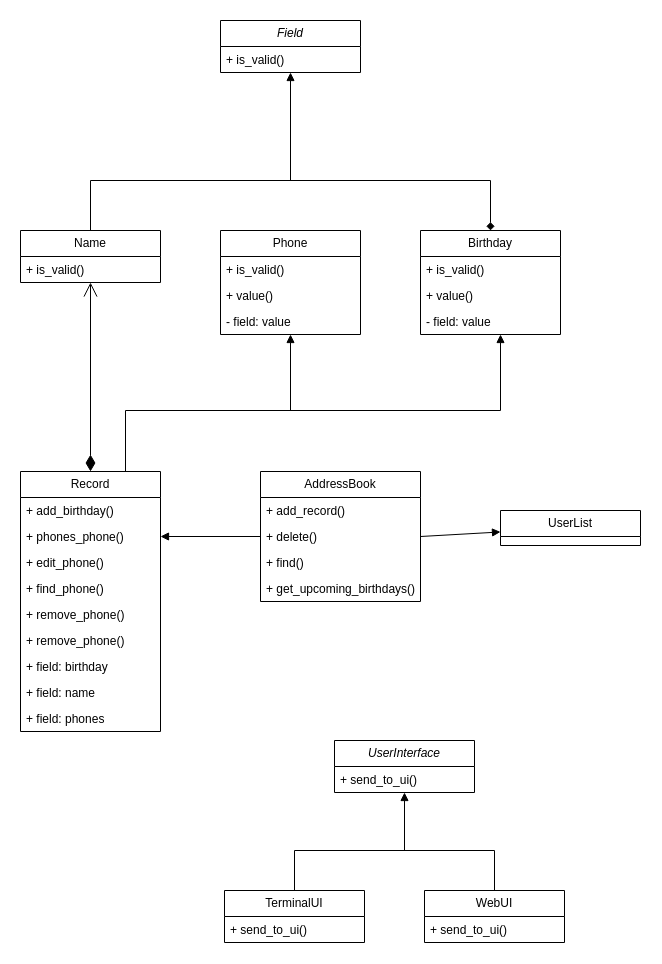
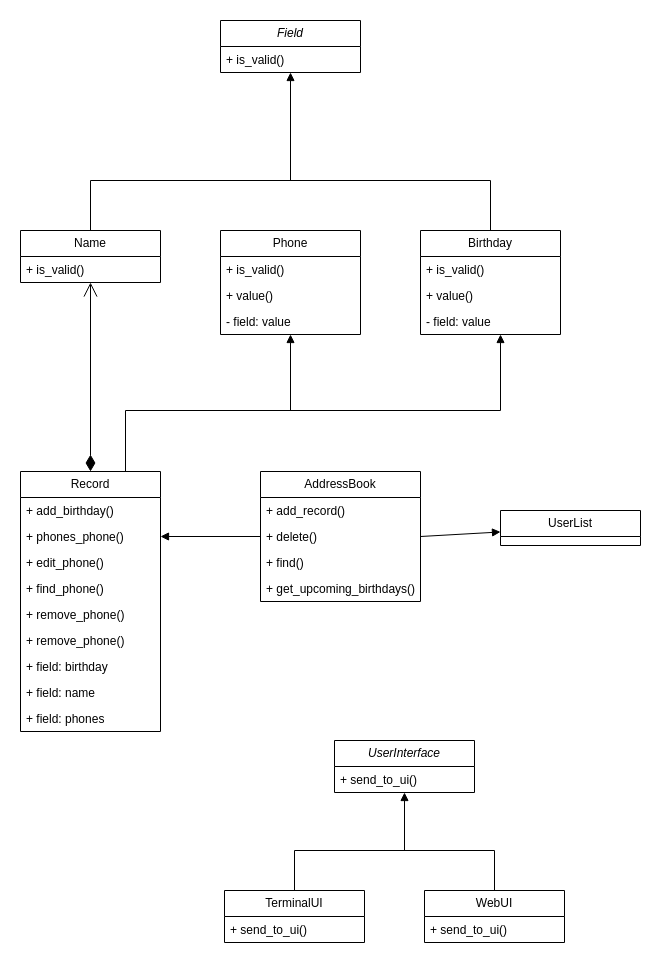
- <mxCell id="37" value="" style="endArrow=diamond;html=1;rounded=0;entryX=0.5;entryY=0;entryDx=0;entryDy=0;exitX=0.5;exitY=0;exitDx=0;exitDy=0;edgeStyle=orthogonalEdgeStyle;" edge="1" parent="1" source="8" target="10"><mxGeometry width="50" height="50" relative="1" as="geometry"><mxPoint x="390" y="340" as="sourcePoint" /><mxPoint x="440" y="290" as="targetPoint" /><Array as="points"><mxPoint x="90" y="180" /><mxPoint x="490" y="180" /></Array></mxGeometry></mxCell>
+ <mxCell id="37" value="" style="endArrow=none;html=1;rounded=0;entryX=0.5;entryY=0;entryDx=0;entryDy=0;exitX=0.5;exitY=0;exitDx=0;exitDy=0;edgeStyle=orthogonalEdgeStyle;" edge="1" parent="1" source="8" target="10"><mxGeometry width="50" height="50" relative="1" as="geometry"><mxPoint x="390" y="340" as="sourcePoint" /><mxPoint x="440" y="290" as="targetPoint" /><Array as="points"><mxPoint x="90" y="180" /><mxPoint x="490" y="180" /></Array></mxGeometry></mxCell>
